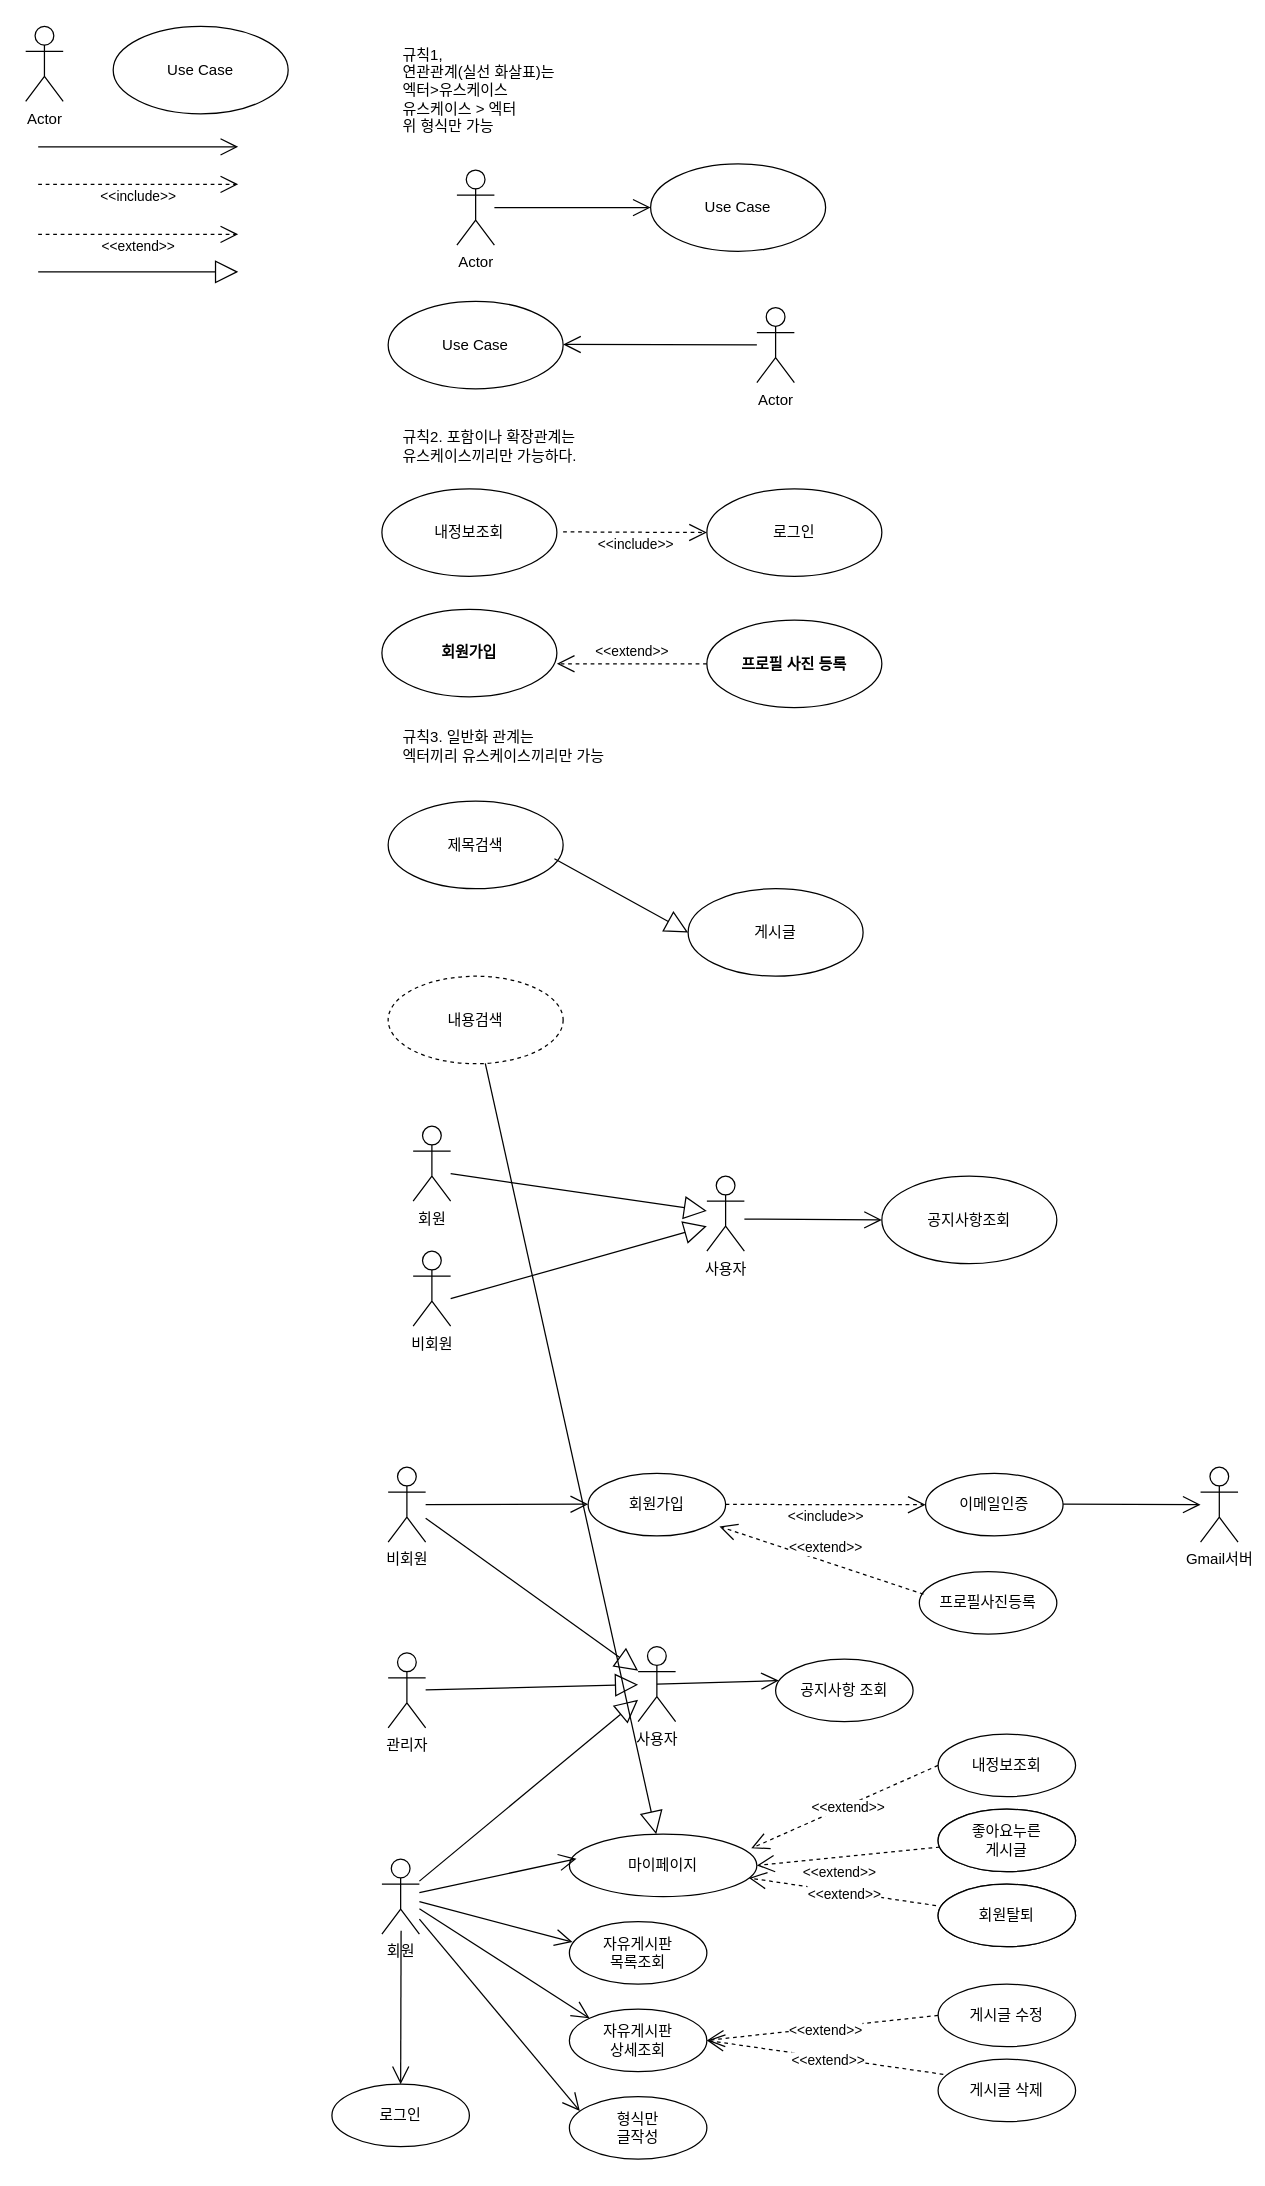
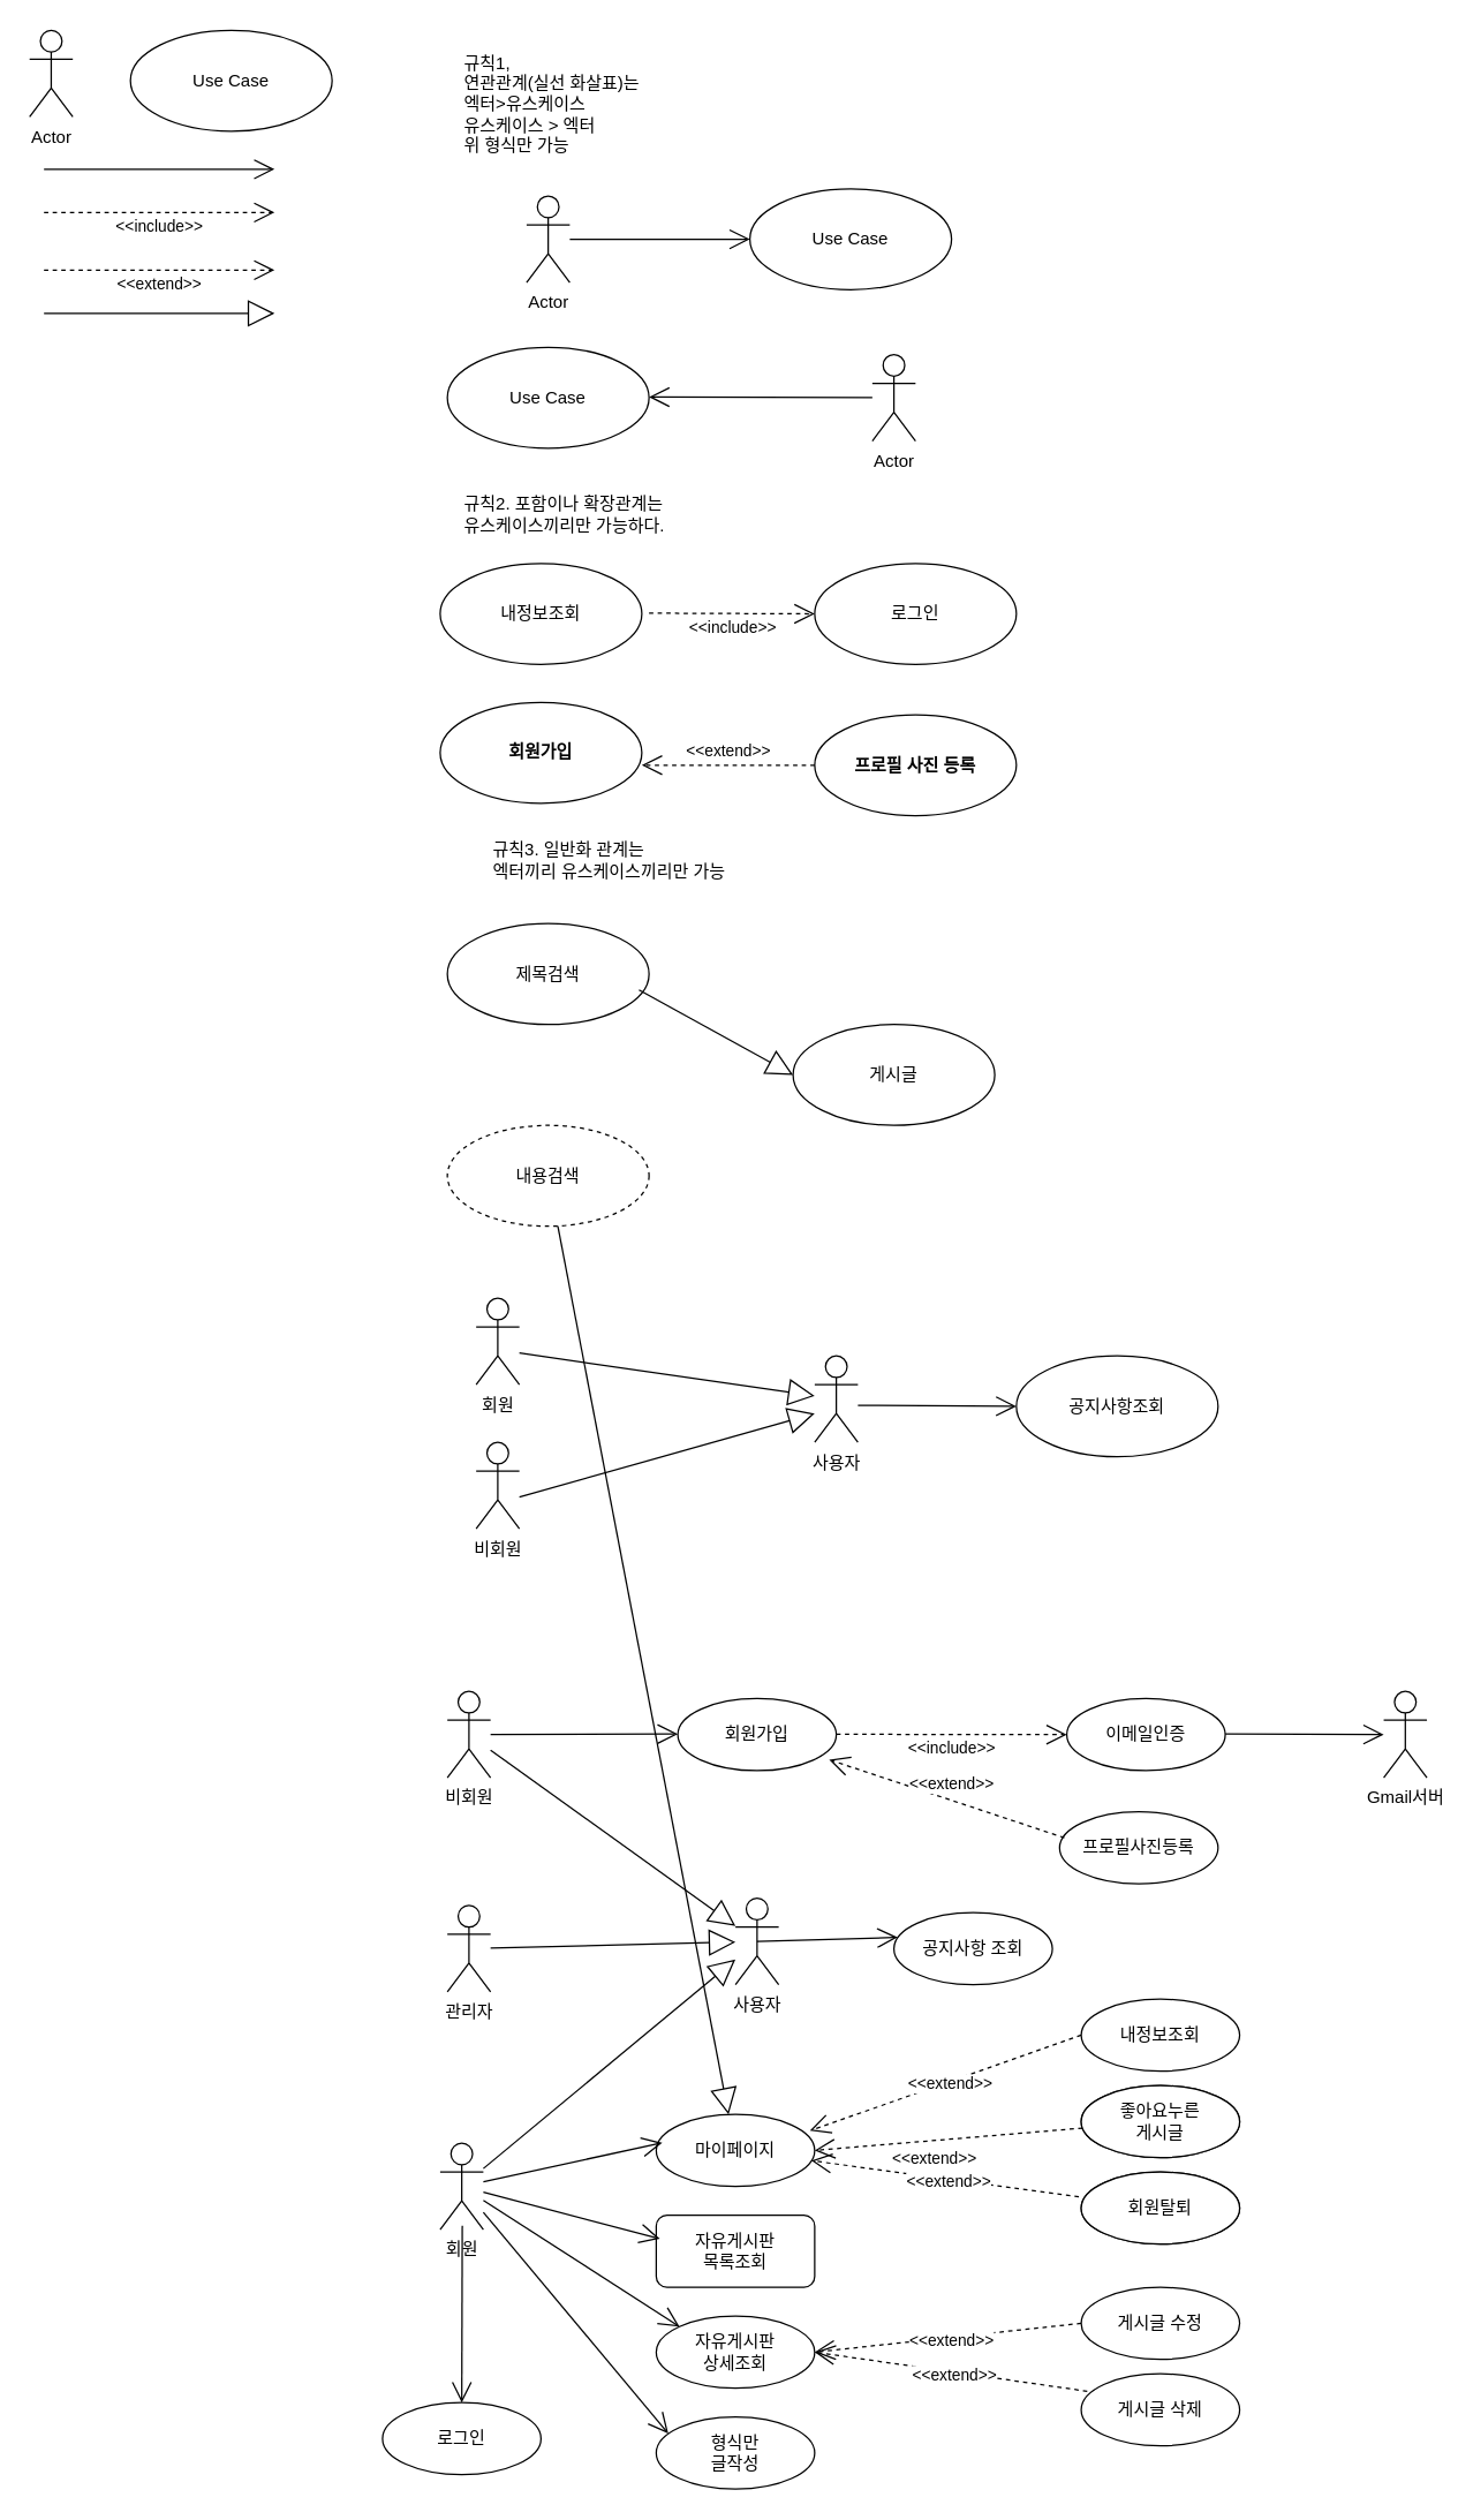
- <mxCell id="22" value="규칙3. 일반화 관계는&amp;nbsp;&lt;br&gt;엑터끼리 유스케이스끼리만 가능" style="text;html=1;align=left;verticalAlign=middle;resizable=0;points=[];autosize=1;strokeColor=none;fillColor=none;" vertex="1" parent="1"><mxGeometry x="320" y="577" width="200" height="40" as="geometry" /></mxCell>
+ <mxCell id="22" value="규칙3. 일반화 관계는&amp;nbsp;&lt;br&gt;엑터끼리 유스케이스끼리만 가능" style="text;html=1;align=left;verticalAlign=middle;resizable=0;points=[];autosize=1;strokeColor=none;fillColor=none;" vertex="1" parent="1"><mxGeometry x="340" y="577" width="200" height="40" as="geometry" /></mxCell>
- <mxCell id="52" value="마이페이지" style="ellipse;whiteSpace=wrap;html=1;" vertex="1" parent="1"><mxGeometry x="455" y="1467" width="150" height="50" as="geometry" /></mxCell>
+ <mxCell id="52" value="마이페이지" style="ellipse;whiteSpace=wrap;html=1;" vertex="1" parent="1"><mxGeometry x="455" y="1467" width="110" height="50" as="geometry" /></mxCell>
- <mxCell id="62" value="자유게시판&lt;br&gt;목록조회" style="ellipse;whiteSpace=wrap;html=1;" vertex="1" parent="1"><mxGeometry x="455" y="1537" width="110" height="50" as="geometry" /></mxCell>
+ <mxCell id="62" value="자유게시판&lt;br&gt;목록조회" style="whiteSpace=wrap;html=1;rounded=1;" vertex="1" parent="1"><mxGeometry x="455" y="1537" width="110" height="50" as="geometry" /></mxCell>
